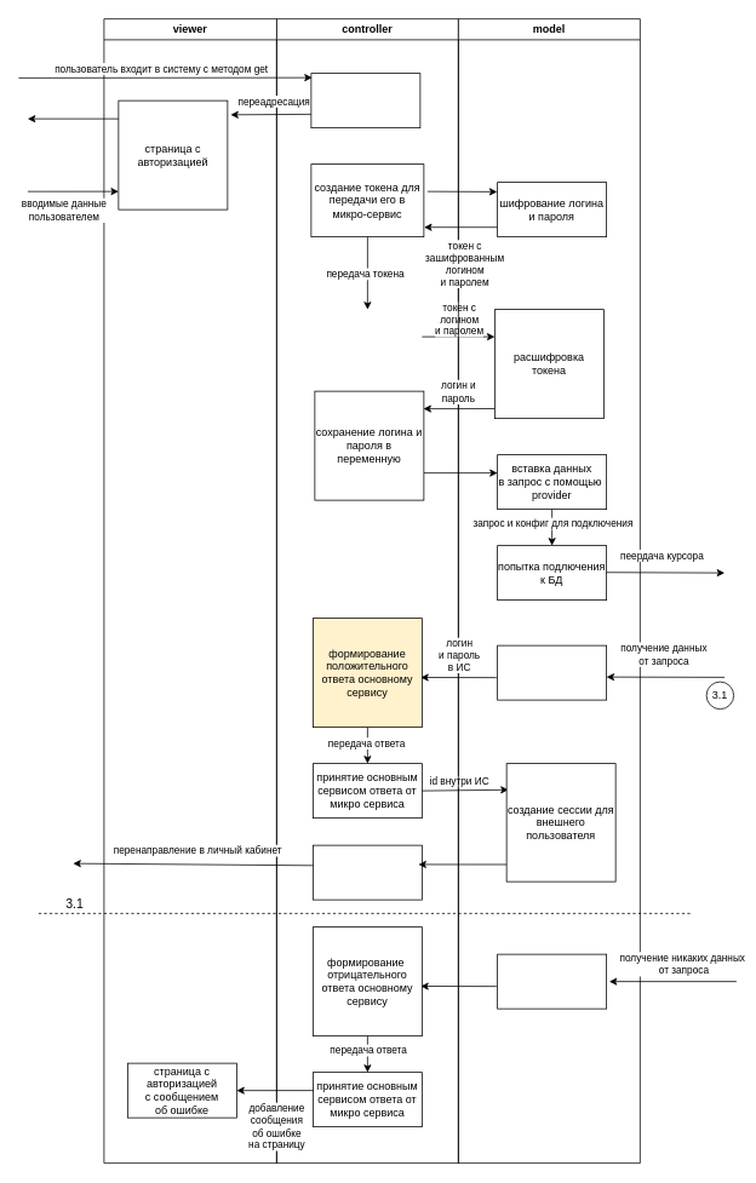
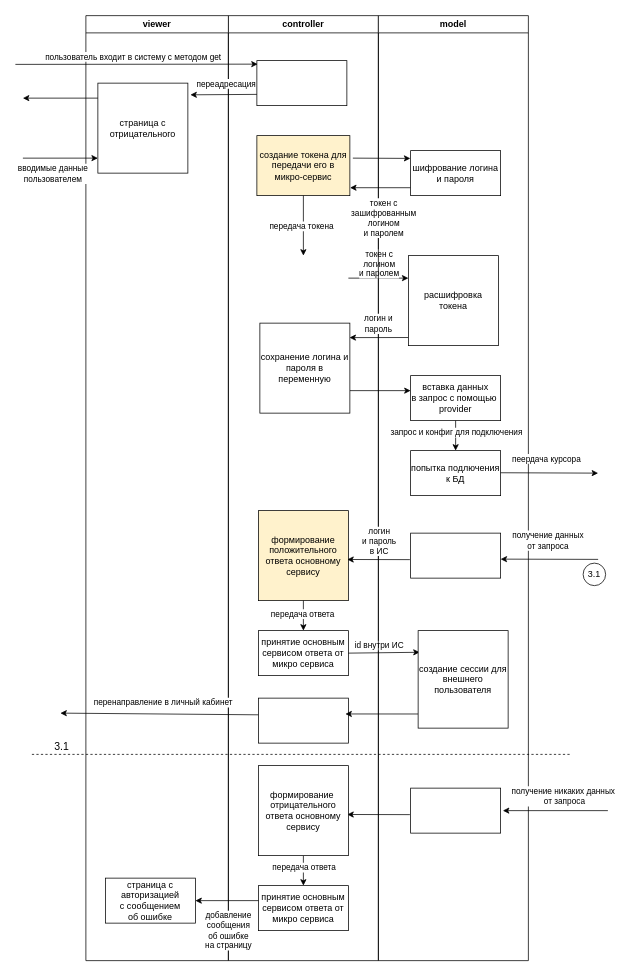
- <mxCell id="4" value="страница с авторизацией" style="rounded=0;whiteSpace=wrap;html=1;" parent="3" vertex="1"><mxGeometry x="16" y="90" width="120" height="120" as="geometry" /></mxCell>
+ <mxCell id="4" value="страница с отрицательного" style="rounded=0;whiteSpace=wrap;html=1;" parent="3" vertex="1"><mxGeometry x="16" y="90" width="120" height="120" as="geometry" /></mxCell>
- <mxCell id="12" value="создание токена для передачи его в микро-сервис" style="rounded=0;whiteSpace=wrap;html=1;" parent="2" vertex="1"><mxGeometry x="38" y="160" width="124" height="80" as="geometry" /></mxCell>
+ <mxCell id="12" value="создание токена для передачи его в микро-сервис" style="rounded=0;whiteSpace=wrap;html=1;fillColor=#fff2cc;" parent="2" vertex="1"><mxGeometry x="38" y="160" width="124" height="80" as="geometry" /></mxCell>
